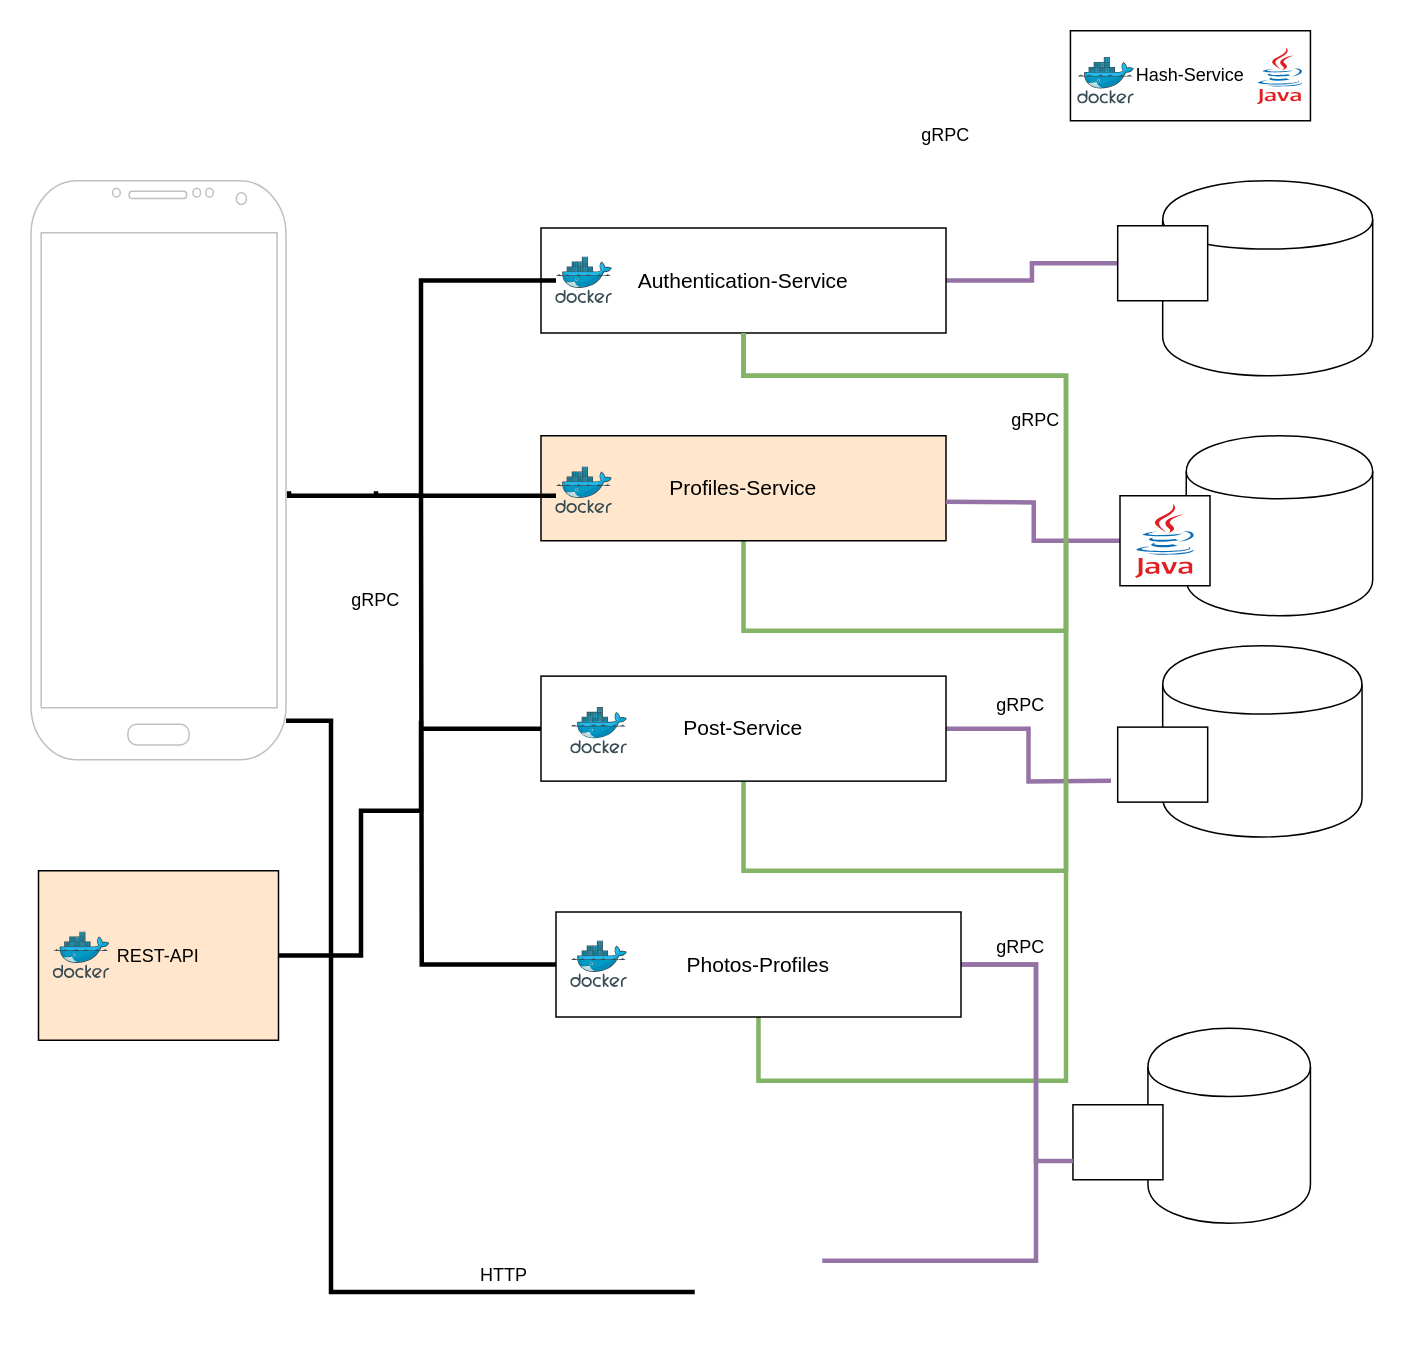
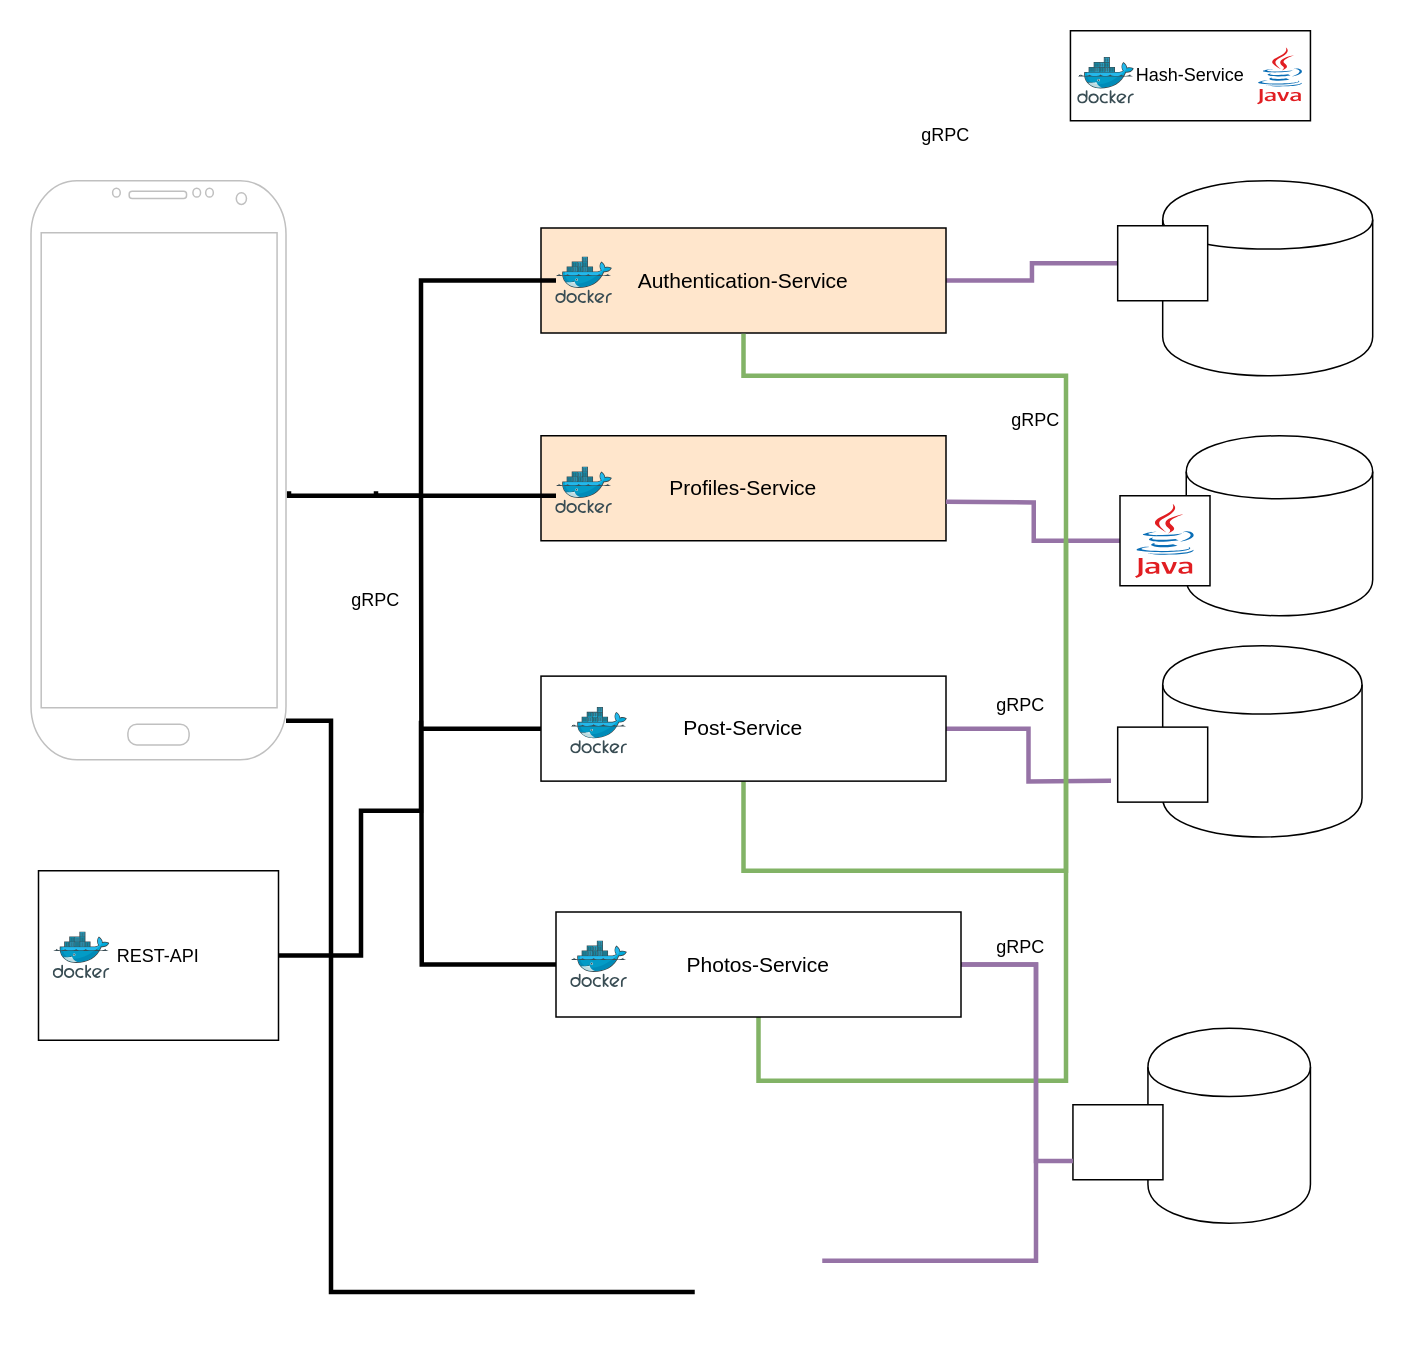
- <mxCell id="4" value="&lt;font style=&quot;font-size: 14px&quot;&gt;Authentication-Service&lt;/font&gt;" style="rounded=0;whiteSpace=wrap;html=1;" vertex="1" parent="1"><mxGeometry x="360" y="151.5" width="270" height="70" as="geometry" /></mxCell>
+ <mxCell id="4" value="&lt;font style=&quot;font-size: 14px&quot;&gt;Authentication-Service&lt;/font&gt;" style="rounded=0;whiteSpace=wrap;html=1;fillColor=#ffe6cc;" vertex="1" parent="1"><mxGeometry x="360" y="151.5" width="270" height="70" as="geometry" /></mxCell>
- <mxCell id="9" style="edgeStyle=orthogonalEdgeStyle;rounded=0;orthogonalLoop=1;jettySize=auto;html=1;entryX=0.5;entryY=1;entryDx=0;entryDy=0;startArrow=none;startFill=0;endArrow=none;endFill=0;fillColor=#d5e8d4;strokeColor=#82b366;strokeWidth=3;" edge="1" parent="1" source="10" target="4"><mxGeometry relative="1" as="geometry"><Array as="points"><mxPoint x="495" y="420" /><mxPoint x="710" y="420" /><mxPoint x="710" y="250" /><mxPoint x="495" y="250" /></Array></mxGeometry></mxCell>
- <mxCell id="49" value="REST-API" style="rounded=0;whiteSpace=wrap;html=1;fillColor=#ffe6cc;" vertex="1" parent="1"><mxGeometry x="25" y="580" width="160" height="113" as="geometry" /></mxCell>
+ <mxCell id="49" value="REST-API" style="rounded=0;whiteSpace=wrap;html=1;" vertex="1" parent="1"><mxGeometry x="25" y="580" width="160" height="113" as="geometry" /></mxCell>
- <mxCell id="37" value="&lt;font style=&quot;font-size: 14px&quot;&gt;Photos-Profiles&lt;/font&gt;" style="rounded=0;whiteSpace=wrap;html=1;" vertex="1" parent="1"><mxGeometry x="370" y="607.5" width="270" height="70" as="geometry" /></mxCell>
+ <mxCell id="37" value="&lt;font style=&quot;font-size: 14px&quot;&gt;Photos-Service&lt;/font&gt;" style="rounded=0;whiteSpace=wrap;html=1;" vertex="1" parent="1"><mxGeometry x="370" y="607.5" width="270" height="70" as="geometry" /></mxCell>
- <mxCell id="58" value="HTTP" style="text;html=1;align=center;verticalAlign=middle;resizable=0;points=[];autosize=1;" vertex="1" parent="1"><mxGeometry x="310" y="840" width="50" height="20" as="geometry" /></mxCell>
